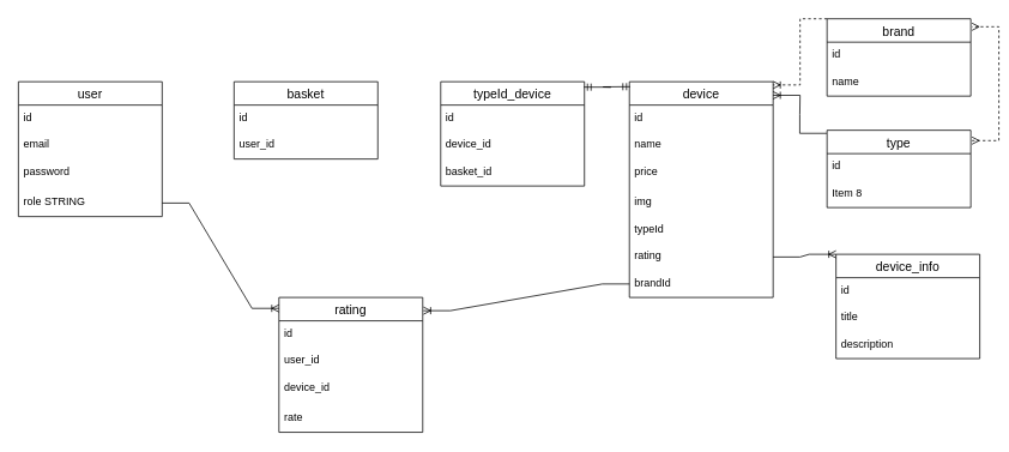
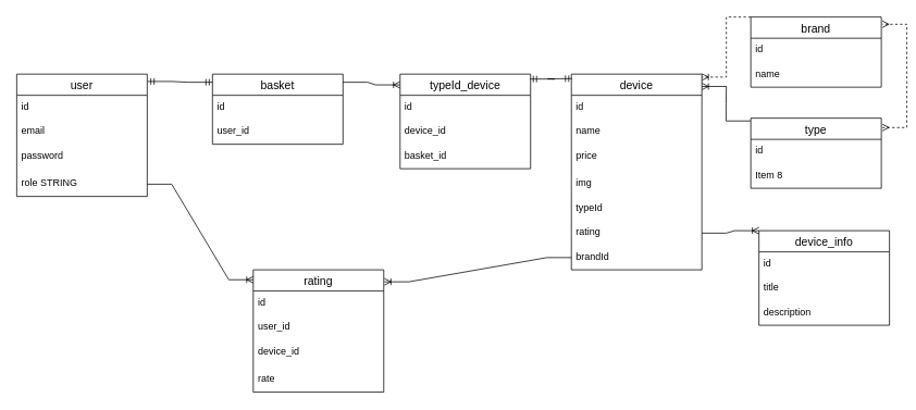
+ <mxCell id="10" value="" style="edgeStyle=entityRelationEdgeStyle;fontSize=12;html=1;endArrow=ERmandOne;startArrow=ERmandOne;rounded=0;entryX=0;entryY=0.116;entryDx=0;entryDy=0;entryPerimeter=0;exitX=1.003;exitY=0.06;exitDx=0;exitDy=0;exitPerimeter=0;" edge="1" parent="1" source="2" target="7"><mxGeometry width="100" height="100" relative="1" as="geometry"><mxPoint x="580" y="260" as="sourcePoint" /><mxPoint x="680" y="160" as="targetPoint" /></mxGeometry></mxCell>
+ <mxCell id="36" value="" style="edgeStyle=entityRelationEdgeStyle;fontSize=12;html=1;endArrow=ERoneToMany;rounded=0;exitX=1;exitY=0.116;exitDx=0;exitDy=0;exitPerimeter=0;entryX=0;entryY=0.114;entryDx=0;entryDy=0;entryPerimeter=0;" edge="1" parent="1" source="7" target="32"><mxGeometry width="100" height="100" relative="1" as="geometry"><mxPoint x="420" y="300" as="sourcePoint" /><mxPoint x="520" y="200" as="targetPoint" /></mxGeometry></mxCell>
